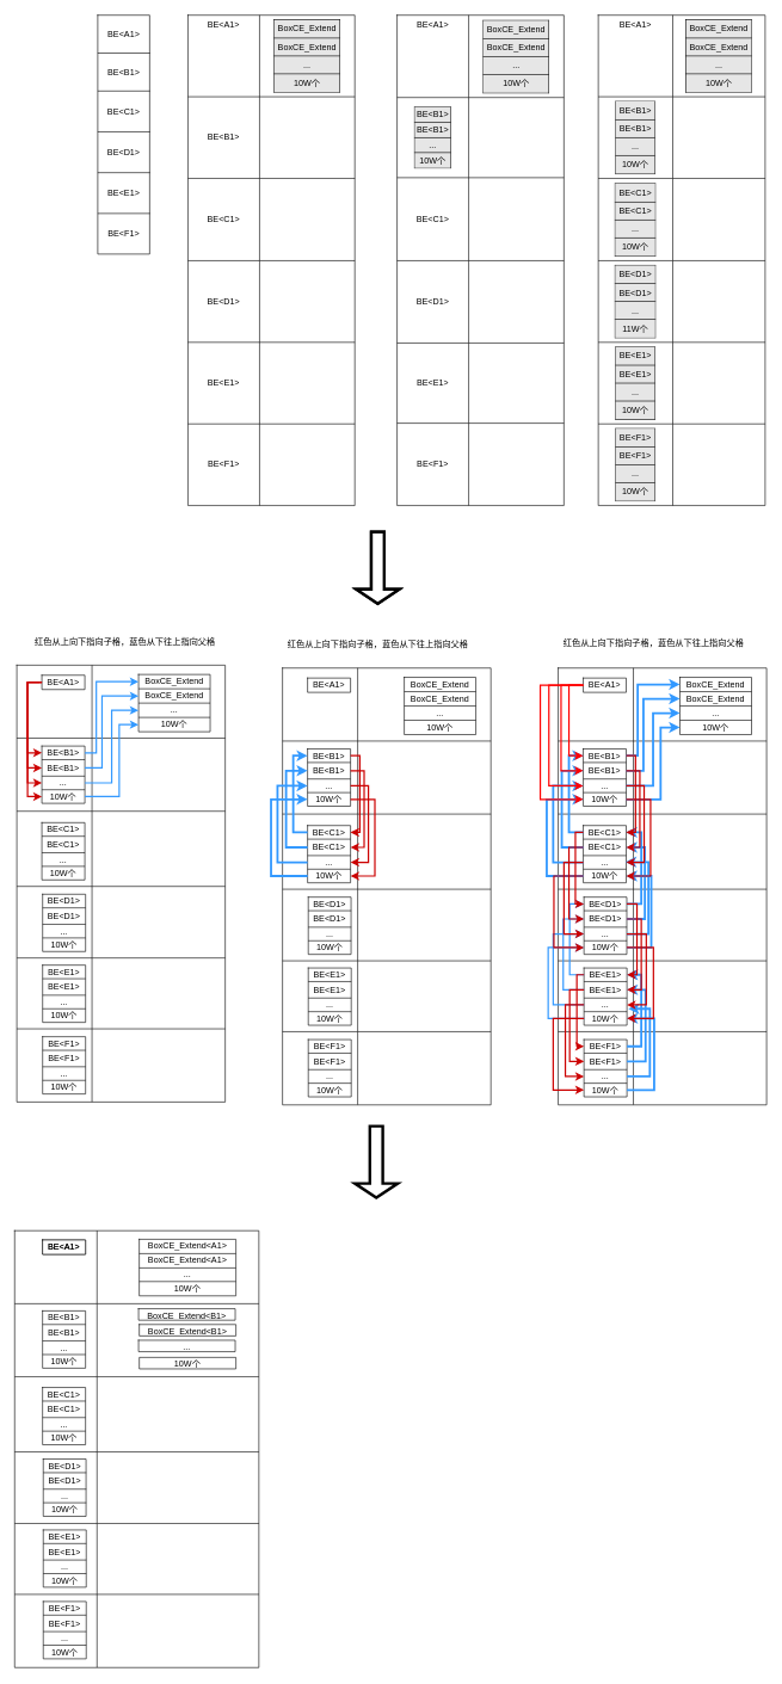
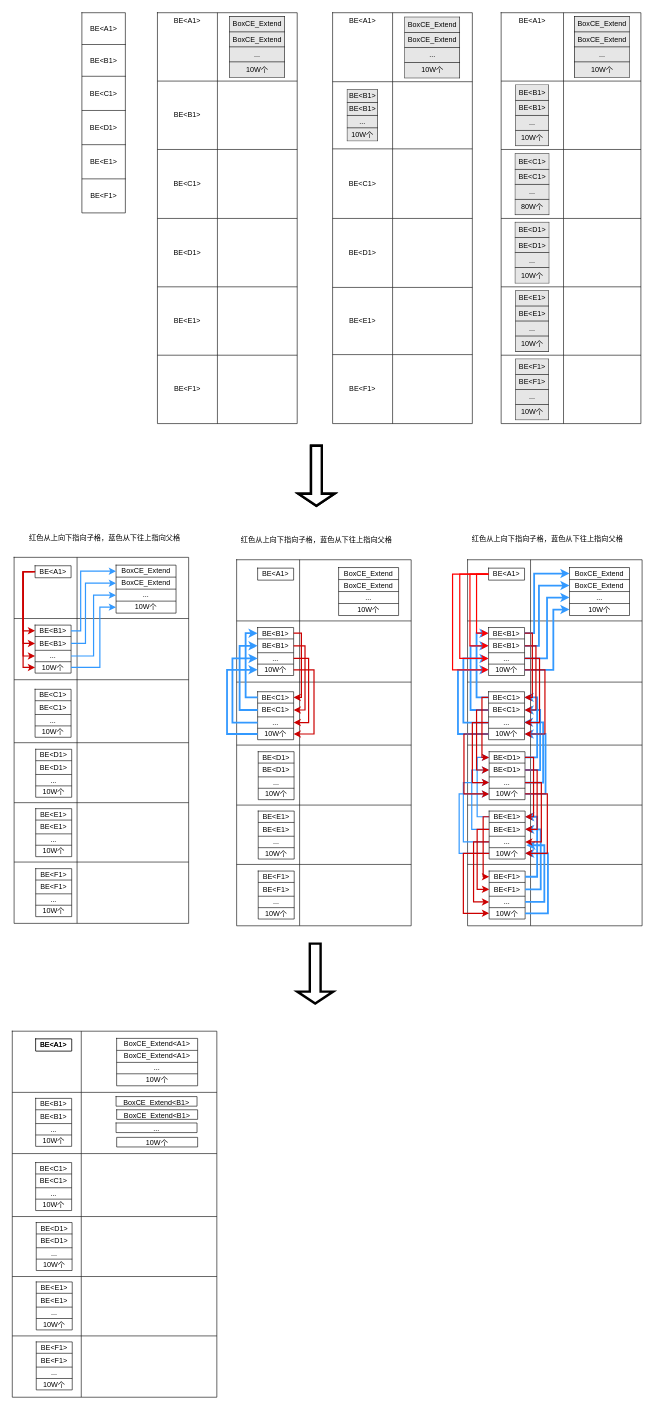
- <mxCell id="80" value="&lt;table border=&quot;1&quot; cellpadding=&quot;5&quot; style=&quot;border: 1px solid rgb(0 , 0 , 0) ; border-collapse: collapse ; background-color: rgb(230 , 230 , 230)&quot;&gt;&lt;tbody&gt;&lt;tr&gt;&lt;td&gt;BE&amp;lt;C1&amp;gt;&lt;/td&gt;&lt;/tr&gt;&lt;tr&gt;&lt;td&gt;BE&amp;lt;C1&amp;gt;&lt;/td&gt;&lt;/tr&gt;&lt;tr&gt;&lt;td&gt;...&lt;/td&gt;&lt;/tr&gt;&lt;tr&gt;&lt;td&gt;10W个&lt;/td&gt;&lt;/tr&gt;&lt;/tbody&gt;&lt;/table&gt;" style="shape=partialRectangle;html=1;whiteSpace=wrap;connectable=0;overflow=hidden;fillColor=none;top=0;left=0;bottom=0;right=0;pointerEvents=1;" vertex="1" parent="79"><mxGeometry width="104" height="115" as="geometry" /></mxCell>
+ <mxCell id="80" value="&lt;table border=&quot;1&quot; cellpadding=&quot;5&quot; style=&quot;border: 1px solid rgb(0 , 0 , 0) ; border-collapse: collapse ; background-color: rgb(230 , 230 , 230)&quot;&gt;&lt;tbody&gt;&lt;tr&gt;&lt;td&gt;BE&amp;lt;C1&amp;gt;&lt;/td&gt;&lt;/tr&gt;&lt;tr&gt;&lt;td&gt;BE&amp;lt;C1&amp;gt;&lt;/td&gt;&lt;/tr&gt;&lt;tr&gt;&lt;td&gt;...&lt;/td&gt;&lt;/tr&gt;&lt;tr&gt;&lt;td&gt;80W个&lt;/td&gt;&lt;/tr&gt;&lt;/tbody&gt;&lt;/table&gt;" style="shape=partialRectangle;html=1;whiteSpace=wrap;connectable=0;overflow=hidden;fillColor=none;top=0;left=0;bottom=0;right=0;pointerEvents=1;" vertex="1" parent="79"><mxGeometry width="104" height="115" as="geometry" /></mxCell>
- <mxCell id="83" value="&lt;table border=&quot;1&quot; cellpadding=&quot;5&quot; style=&quot;border: 1px solid rgb(0 , 0 , 0) ; border-collapse: collapse ; background-color: rgb(230 , 230 , 230)&quot;&gt;&lt;tbody&gt;&lt;tr&gt;&lt;td&gt;BE&amp;lt;D1&amp;gt;&lt;/td&gt;&lt;/tr&gt;&lt;tr&gt;&lt;td&gt;BE&amp;lt;D1&amp;gt;&lt;/td&gt;&lt;/tr&gt;&lt;tr&gt;&lt;td&gt;...&lt;/td&gt;&lt;/tr&gt;&lt;tr&gt;&lt;td&gt;11W个&lt;/td&gt;&lt;/tr&gt;&lt;/tbody&gt;&lt;/table&gt;" style="shape=partialRectangle;html=1;whiteSpace=wrap;connectable=0;overflow=hidden;fillColor=none;top=0;left=0;bottom=0;right=0;pointerEvents=1;" vertex="1" parent="82"><mxGeometry width="104" height="114" as="geometry" /></mxCell>
+ <mxCell id="83" value="&lt;table border=&quot;1&quot; cellpadding=&quot;5&quot; style=&quot;border: 1px solid rgb(0 , 0 , 0) ; border-collapse: collapse ; background-color: rgb(230 , 230 , 230)&quot;&gt;&lt;tbody&gt;&lt;tr&gt;&lt;td&gt;BE&amp;lt;D1&amp;gt;&lt;/td&gt;&lt;/tr&gt;&lt;tr&gt;&lt;td&gt;BE&amp;lt;D1&amp;gt;&lt;/td&gt;&lt;/tr&gt;&lt;tr&gt;&lt;td&gt;...&lt;/td&gt;&lt;/tr&gt;&lt;tr&gt;&lt;td&gt;10W个&lt;/td&gt;&lt;/tr&gt;&lt;/tbody&gt;&lt;/table&gt;" style="shape=partialRectangle;html=1;whiteSpace=wrap;connectable=0;overflow=hidden;fillColor=none;top=0;left=0;bottom=0;right=0;pointerEvents=1;" vertex="1" parent="82"><mxGeometry width="104" height="114" as="geometry" /></mxCell>
